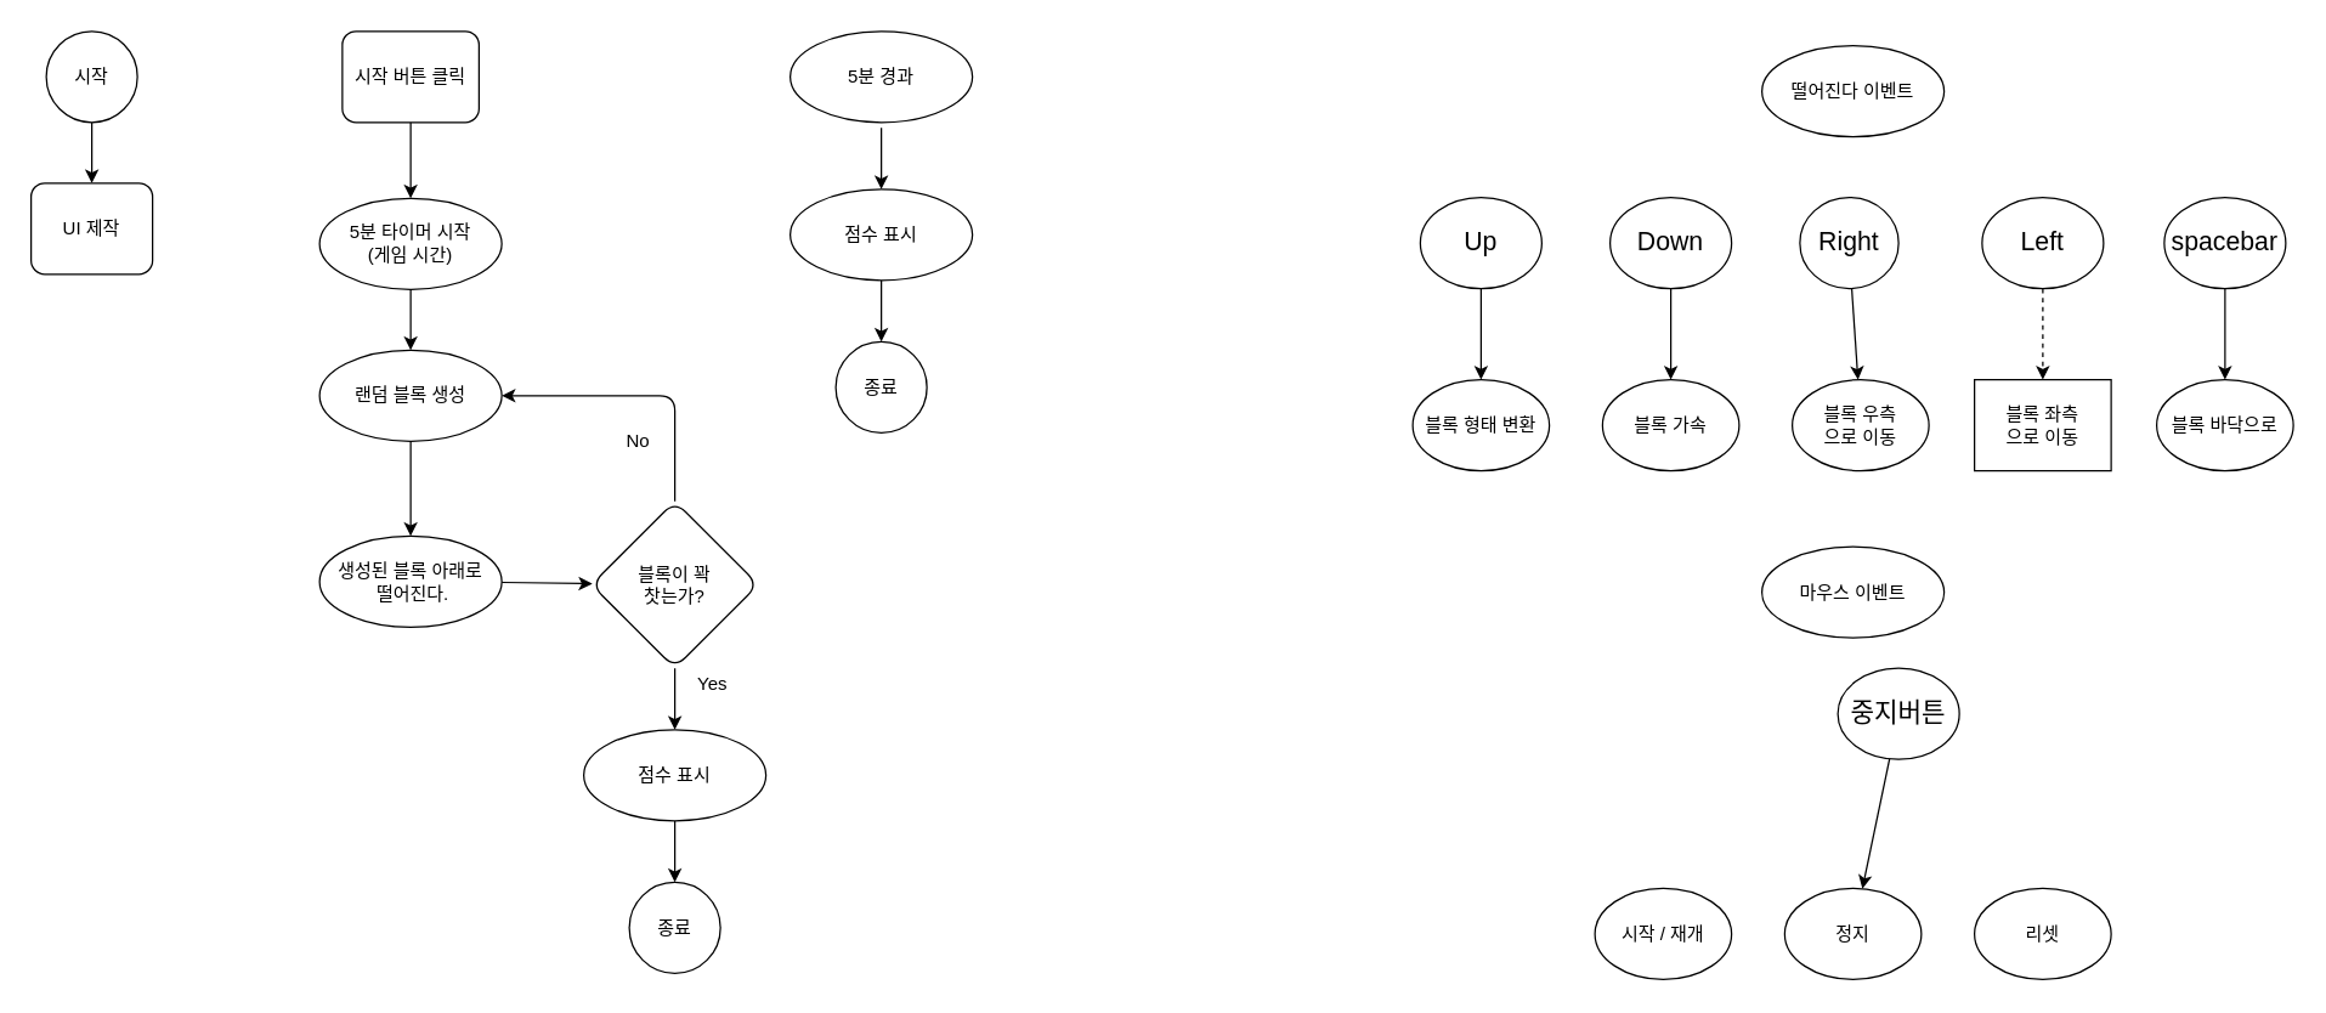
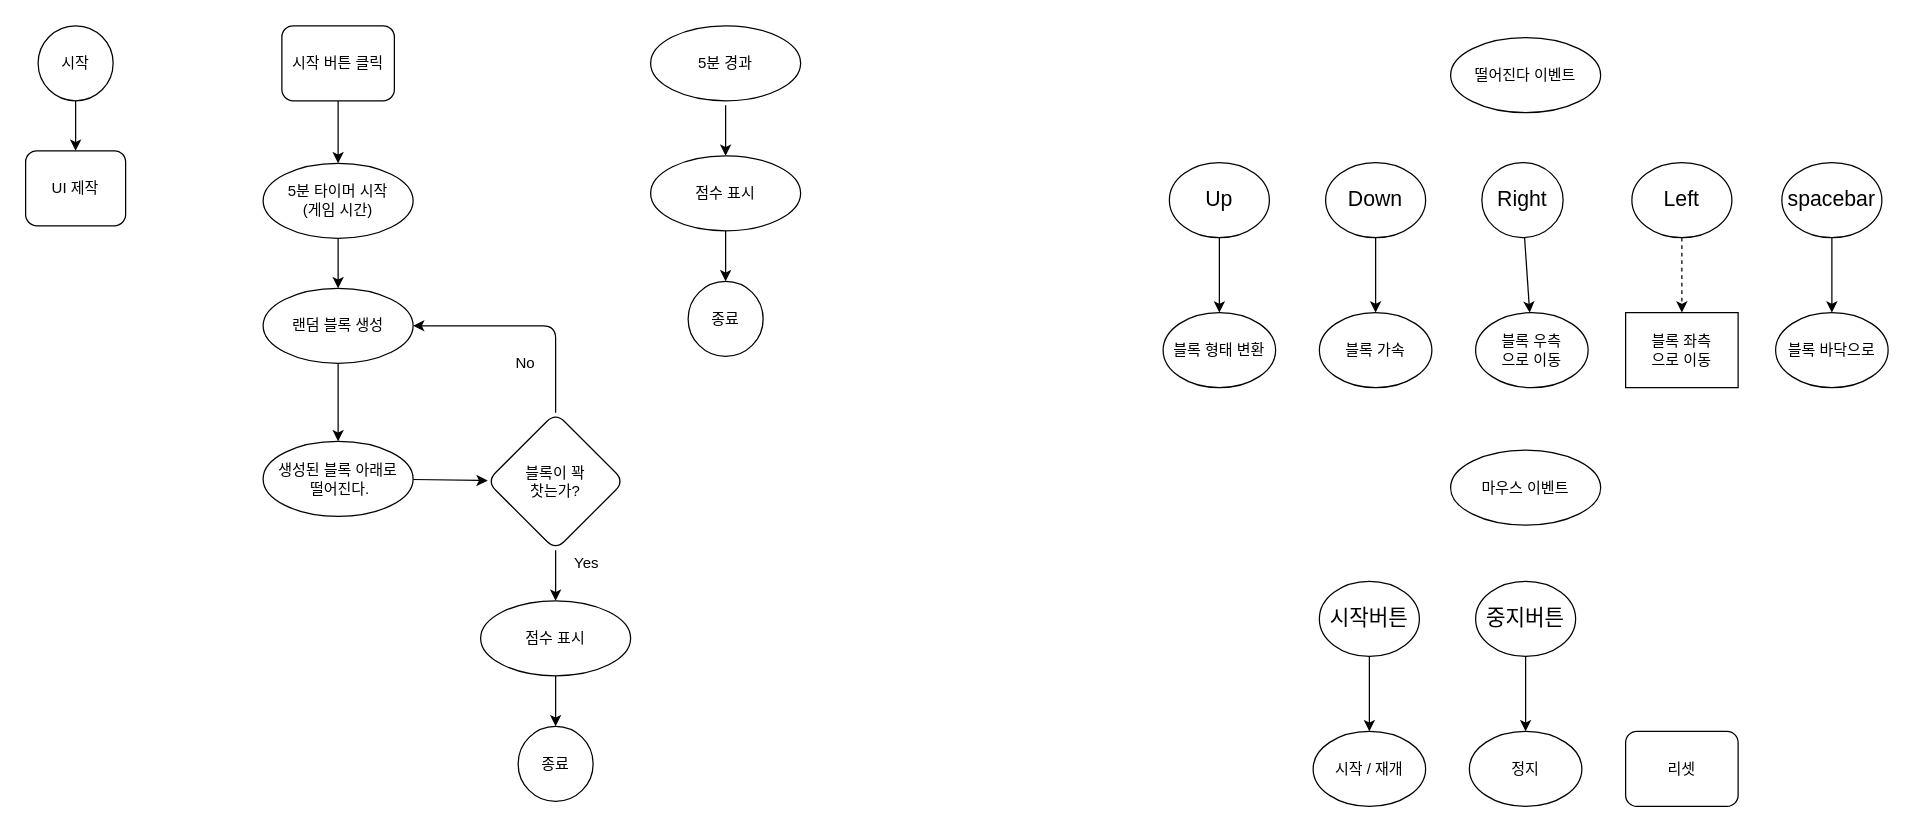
- <mxCell id="35" value="&lt;font style=&quot;font-size: 17px&quot;&gt;중지버튼&lt;/font&gt;" style="ellipse;whiteSpace=wrap;html=1;rounded=1;" vertex="1" parent="1"><mxGeometry x="1210" y="439.5" width="80" height="60" as="geometry" /></mxCell>
+ <mxCell id="35" value="&lt;font style=&quot;font-size: 17px&quot;&gt;중지버튼&lt;/font&gt;" style="ellipse;whiteSpace=wrap;html=1;rounded=1;" vertex="1" parent="1"><mxGeometry x="1180" y="464.5" width="80" height="60" as="geometry" /></mxCell>
+ <mxCell id="33" value="&lt;span style=&quot;font-size: 17px&quot;&gt;시작버튼&lt;/span&gt;" style="ellipse;whiteSpace=wrap;html=1;rounded=1;" vertex="1" parent="1"><mxGeometry x="1055" y="464.5" width="80" height="60" as="geometry" /></mxCell>
+ <mxCell id="32" value="" style="edgeStyle=none;html=1;" edge="1" source="33" target="36" parent="1"><mxGeometry relative="1" as="geometry" /></mxCell>
- <mxCell id="38" value="리셋" style="ellipse;whiteSpace=wrap;html=1;rounded=1;" vertex="1" parent="1"><mxGeometry x="1300" y="584.5" width="90" height="60" as="geometry" /></mxCell>
+ <mxCell id="38" value="리셋" style="whiteSpace=wrap;html=1;rounded=1;" vertex="1" parent="1"><mxGeometry x="1300" y="584.5" width="90" height="60" as="geometry" /></mxCell>
